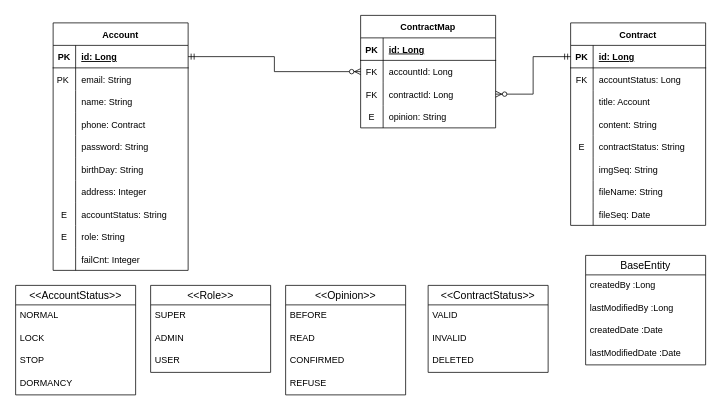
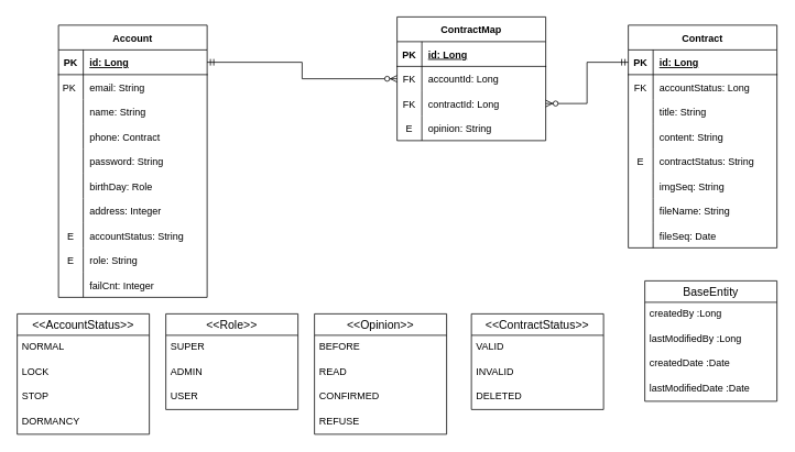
- <mxCell id="42" value="title: Account" style="shape=partialRectangle;connectable=0;fillColor=none;top=0;left=0;bottom=0;right=0;align=left;spacingLeft=6;overflow=hidden;" parent="40" vertex="1"><mxGeometry x="30" width="150" height="30" as="geometry"><mxRectangle width="150" height="30" as="alternateBounds" /></mxGeometry></mxCell>
+ <mxCell id="42" value="title: String" style="shape=partialRectangle;connectable=0;fillColor=none;top=0;left=0;bottom=0;right=0;align=left;spacingLeft=6;overflow=hidden;" parent="40" vertex="1"><mxGeometry x="30" width="150" height="30" as="geometry"><mxRectangle width="150" height="30" as="alternateBounds" /></mxGeometry></mxCell>
- <mxCell id="20" value="birthDay: String" style="shape=partialRectangle;connectable=0;fillColor=none;top=0;left=0;bottom=0;right=0;align=left;spacingLeft=6;overflow=hidden;" parent="18" vertex="1"><mxGeometry x="30" width="150" height="30" as="geometry"><mxRectangle width="150" height="30" as="alternateBounds" /></mxGeometry></mxCell>
+ <mxCell id="20" value="birthDay: Role" style="shape=partialRectangle;connectable=0;fillColor=none;top=0;left=0;bottom=0;right=0;align=left;spacingLeft=6;overflow=hidden;" parent="18" vertex="1"><mxGeometry x="30" width="150" height="30" as="geometry"><mxRectangle width="150" height="30" as="alternateBounds" /></mxGeometry></mxCell>
